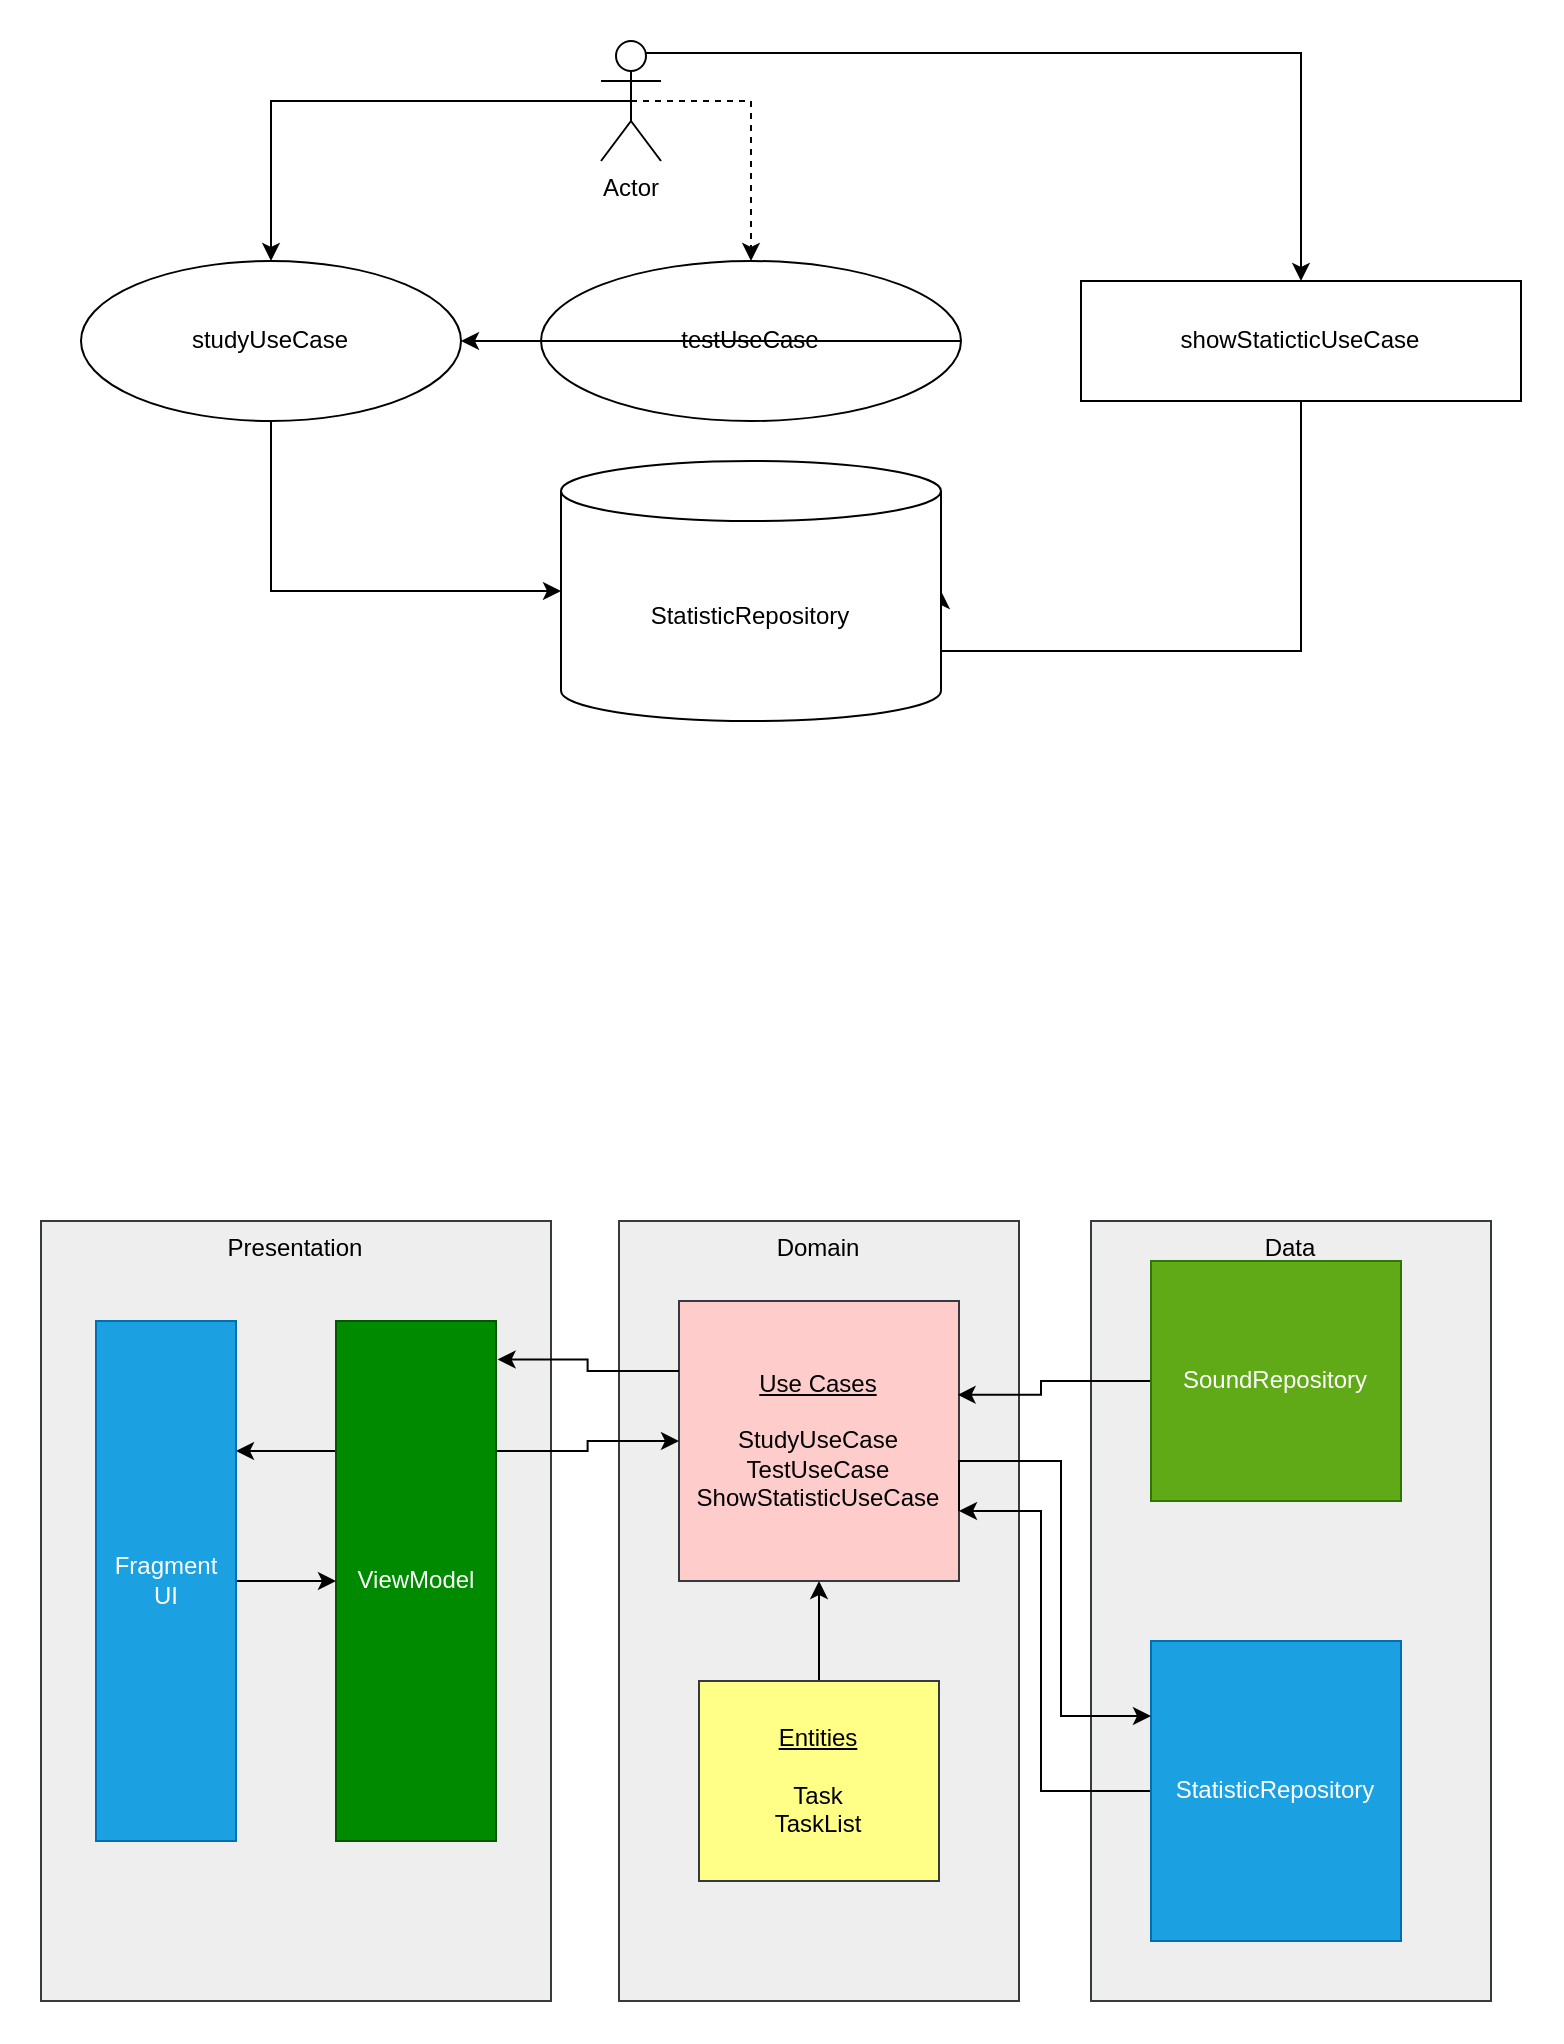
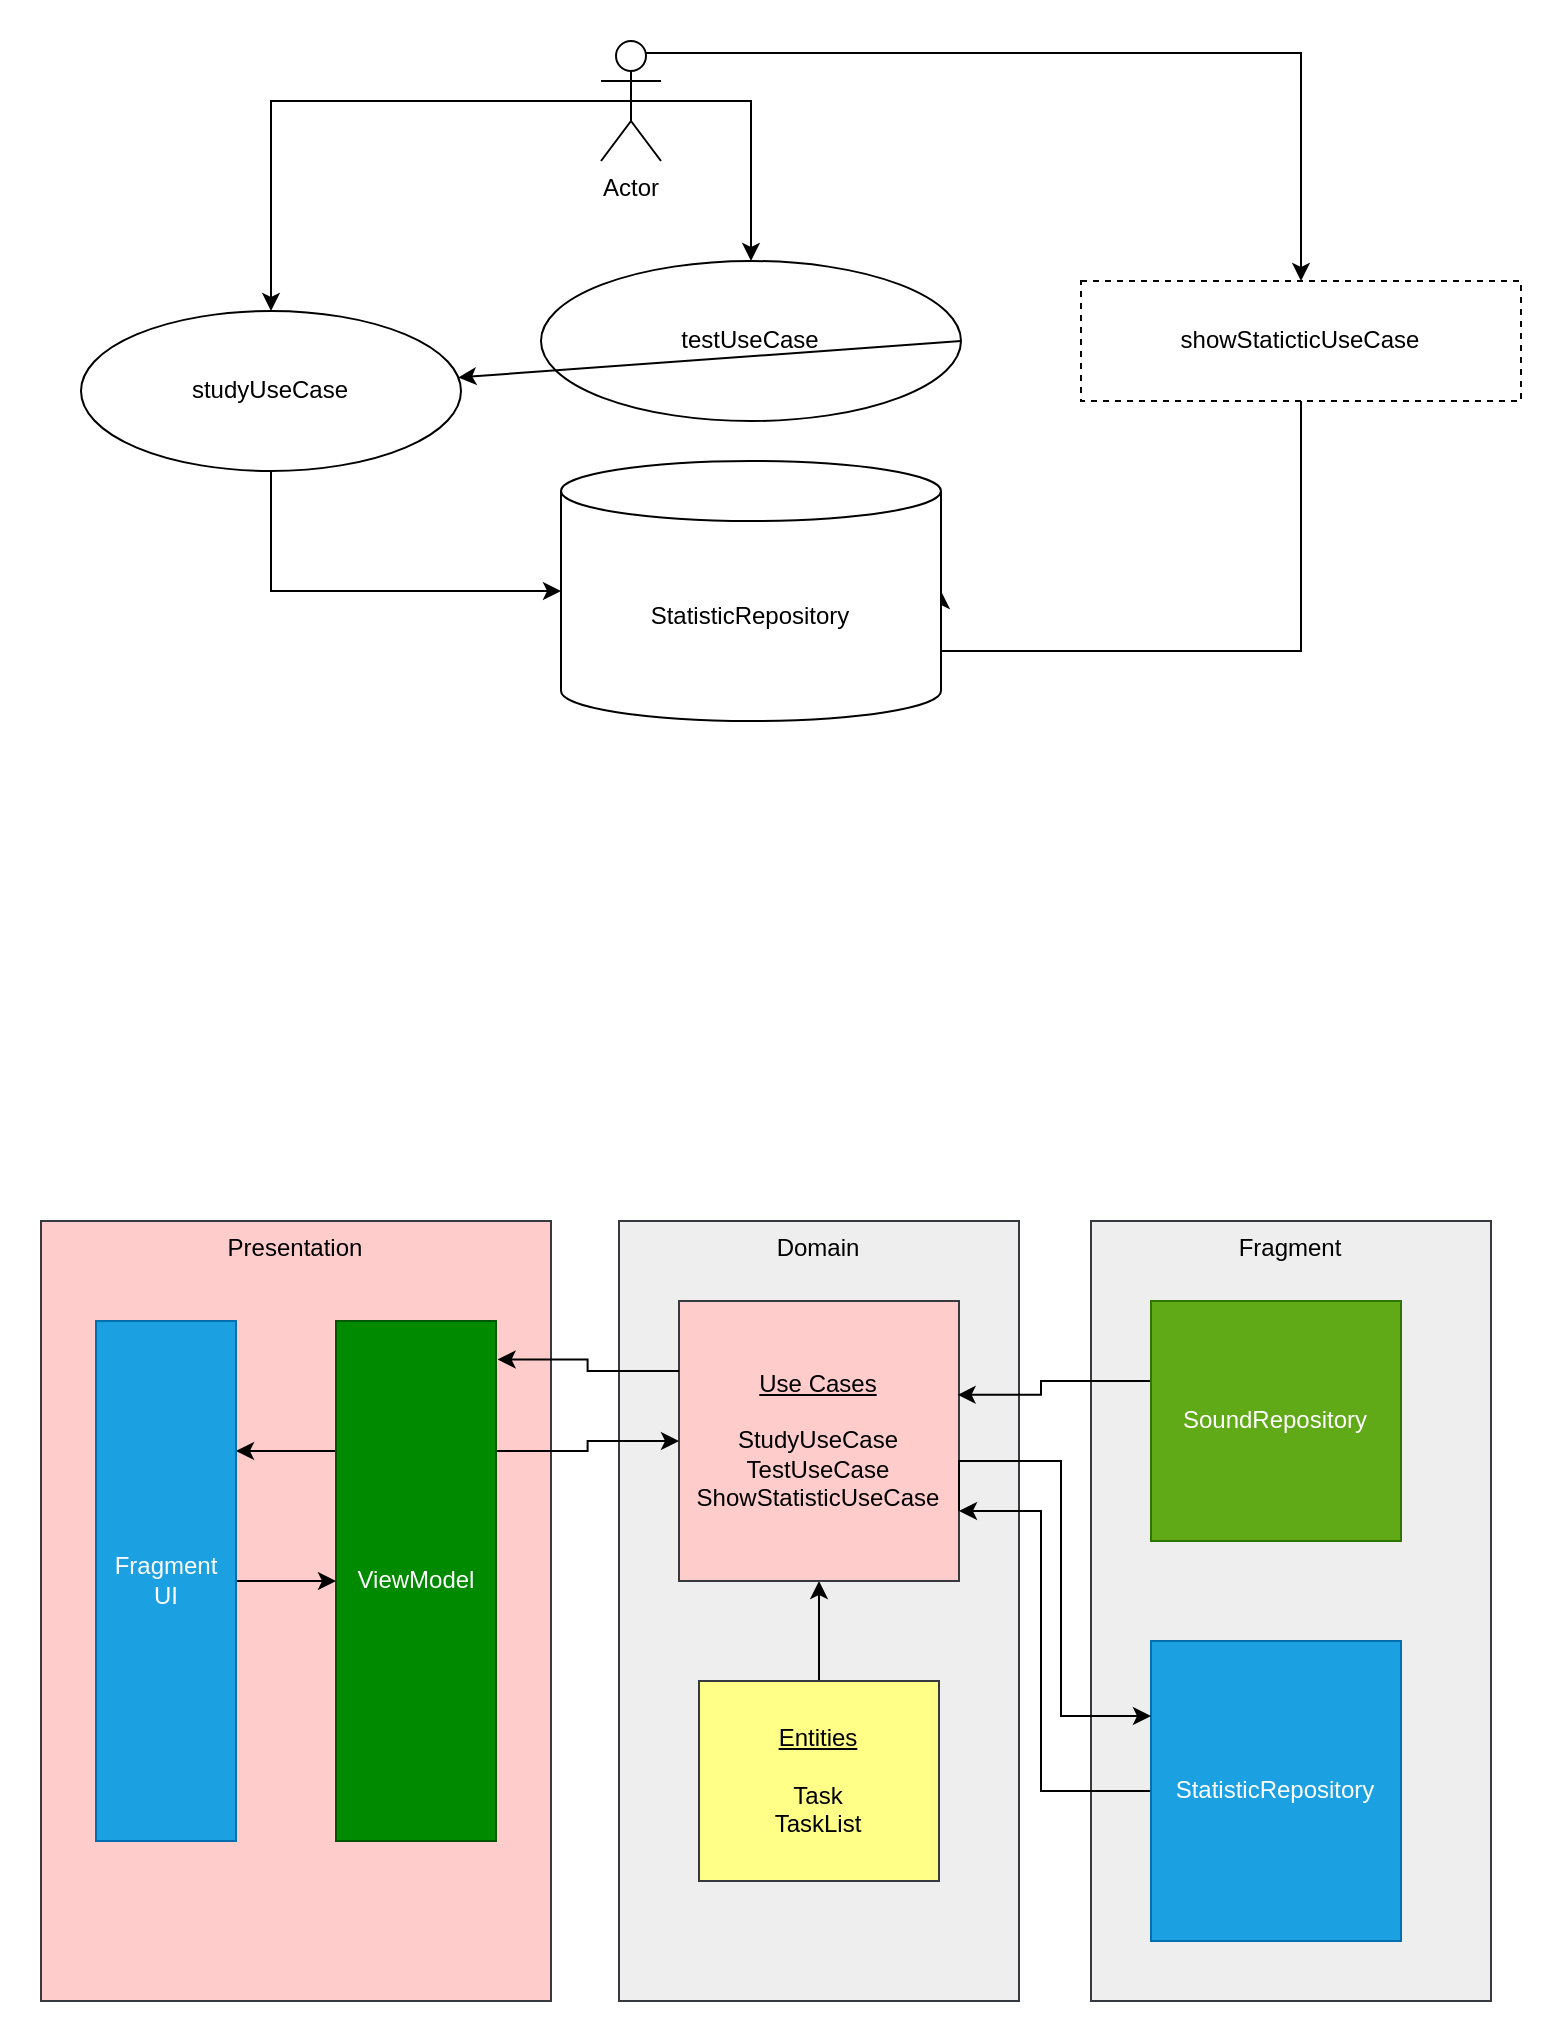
- <mxCell id="4" style="edgeStyle=orthogonalEdgeStyle;rounded=0;orthogonalLoop=1;jettySize=auto;html=1;exitX=0.5;exitY=0.5;exitDx=0;exitDy=0;exitPerimeter=0;dashed=1;" parent="1" source="5" target="8" edge="1"><mxGeometry relative="1" as="geometry"><mxPoint x="410" y="150" as="targetPoint" /><Array as="points"><mxPoint x="375" y="50" /></Array></mxGeometry></mxCell>
+ <mxCell id="4" style="edgeStyle=orthogonalEdgeStyle;rounded=0;orthogonalLoop=1;jettySize=auto;html=1;exitX=0.5;exitY=0.5;exitDx=0;exitDy=0;exitPerimeter=0;" parent="1" source="5" target="8" edge="1"><mxGeometry relative="1" as="geometry"><mxPoint x="410" y="150" as="targetPoint" /><Array as="points"><mxPoint x="375" y="50" /></Array></mxGeometry></mxCell>
- <mxCell id="7" value="studyUseCase" style="ellipse;whiteSpace=wrap;html=1;" parent="1" vertex="1"><mxGeometry x="40" y="130" width="190" height="80" as="geometry" /></mxCell>
+ <mxCell id="7" value="studyUseCase" style="ellipse;whiteSpace=wrap;html=1;" parent="1" vertex="1"><mxGeometry x="40" y="155" width="190" height="80" as="geometry" /></mxCell>
- <mxCell id="10" value="&lt;span&gt;showStaticticUseCase&lt;br&gt;&lt;/span&gt;" style="rounded=0;whiteSpace=wrap;html=1;" parent="1" vertex="1"><mxGeometry x="540" y="140" width="220" height="60" as="geometry" /></mxCell>
+ <mxCell id="10" value="&lt;span&gt;showStaticticUseCase&lt;br&gt;&lt;/span&gt;" style="rounded=0;whiteSpace=wrap;html=1;dashed=1;" parent="1" vertex="1"><mxGeometry x="540" y="140" width="220" height="60" as="geometry" /></mxCell>
- <mxCell id="24" value="Data" style="rounded=0;whiteSpace=wrap;html=1;fillColor=#eeeeee;strokeColor=#36393d;verticalAlign=top;" vertex="1" parent="1"><mxGeometry x="545" y="610" width="200" height="390" as="geometry" /></mxCell>
+ <mxCell id="24" value="Fragment" style="rounded=0;whiteSpace=wrap;html=1;fillColor=#eeeeee;strokeColor=#36393d;verticalAlign=top;" vertex="1" parent="1"><mxGeometry x="545" y="610" width="200" height="390" as="geometry" /></mxCell>
- <mxCell id="26" value="SoundRepository" style="rounded=0;whiteSpace=wrap;html=1;fillColor=#60a917;fontColor=#ffffff;strokeColor=#2D7600;" vertex="1" parent="1"><mxGeometry x="575" y="630" width="125" height="120" as="geometry" /></mxCell>
+ <mxCell id="26" value="SoundRepository" style="rounded=0;whiteSpace=wrap;html=1;fillColor=#60a917;fontColor=#ffffff;strokeColor=#2D7600;" vertex="1" parent="1"><mxGeometry x="575" y="650" width="125" height="120" as="geometry" /></mxCell>
- <mxCell id="2" value="Presentation" style="rounded=0;whiteSpace=wrap;html=1;verticalAlign=top;fillColor=#eeeeee;strokeColor=#36393d;" vertex="1" parent="1"><mxGeometry x="20" y="610" width="255" height="390" as="geometry" /></mxCell>
+ <mxCell id="2" value="Presentation" style="rounded=0;whiteSpace=wrap;html=1;verticalAlign=top;fillColor=#ffcccc;strokeColor=#36393d;" vertex="1" parent="1"><mxGeometry x="20" y="610" width="255" height="390" as="geometry" /></mxCell>
